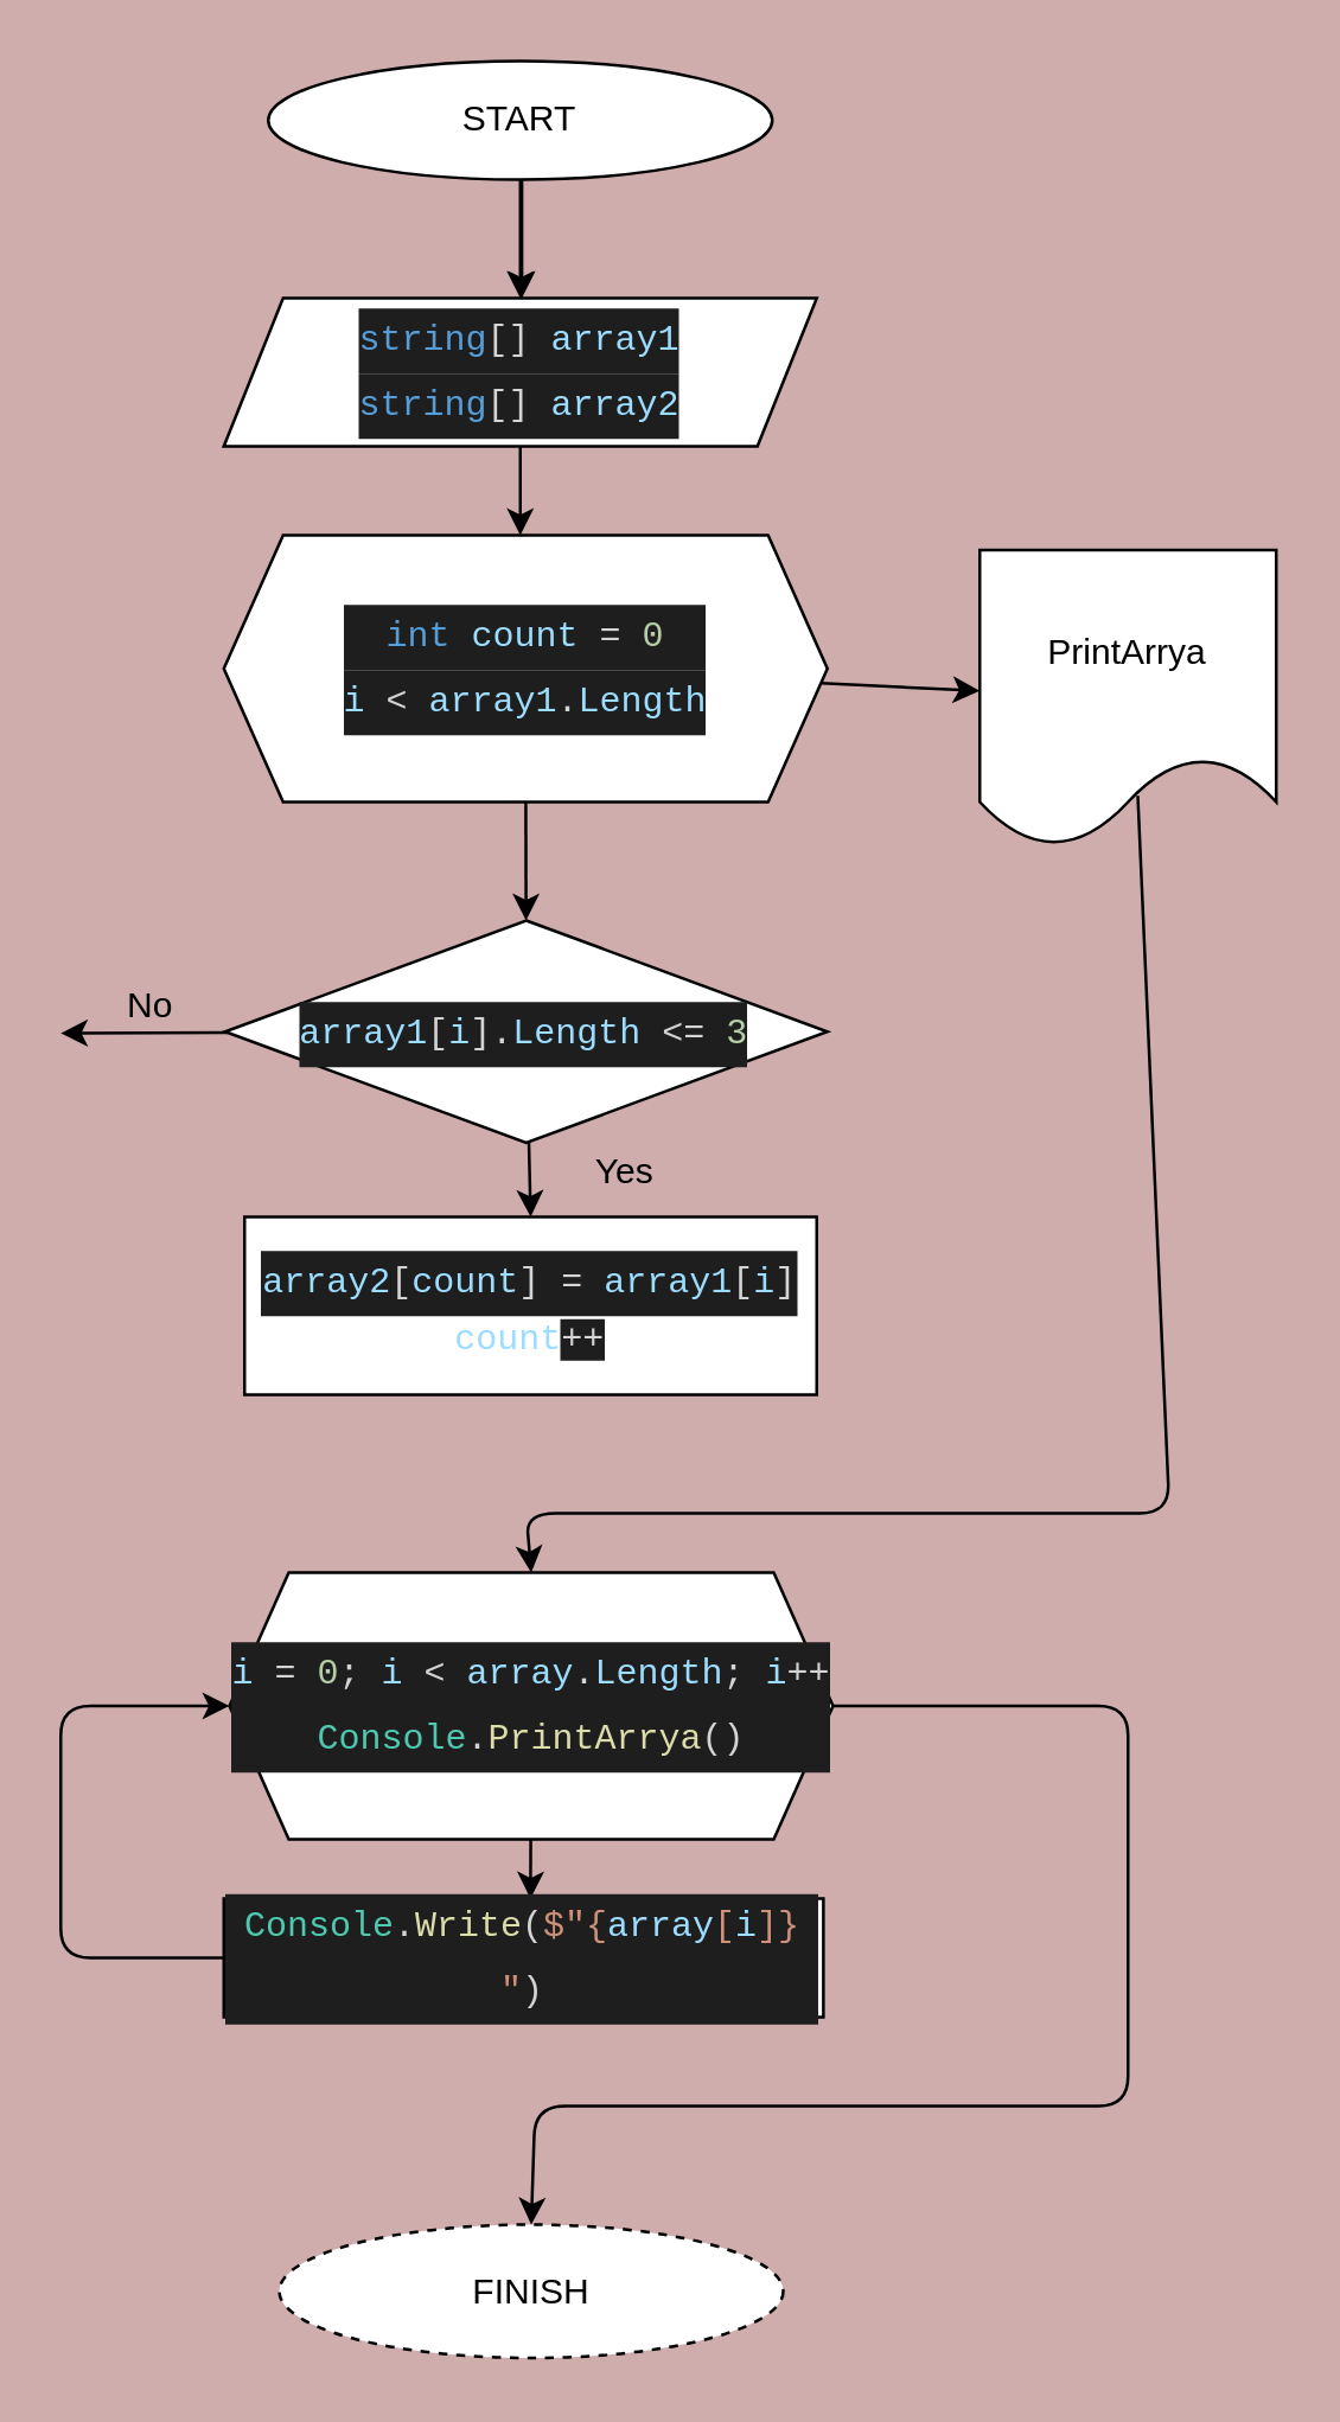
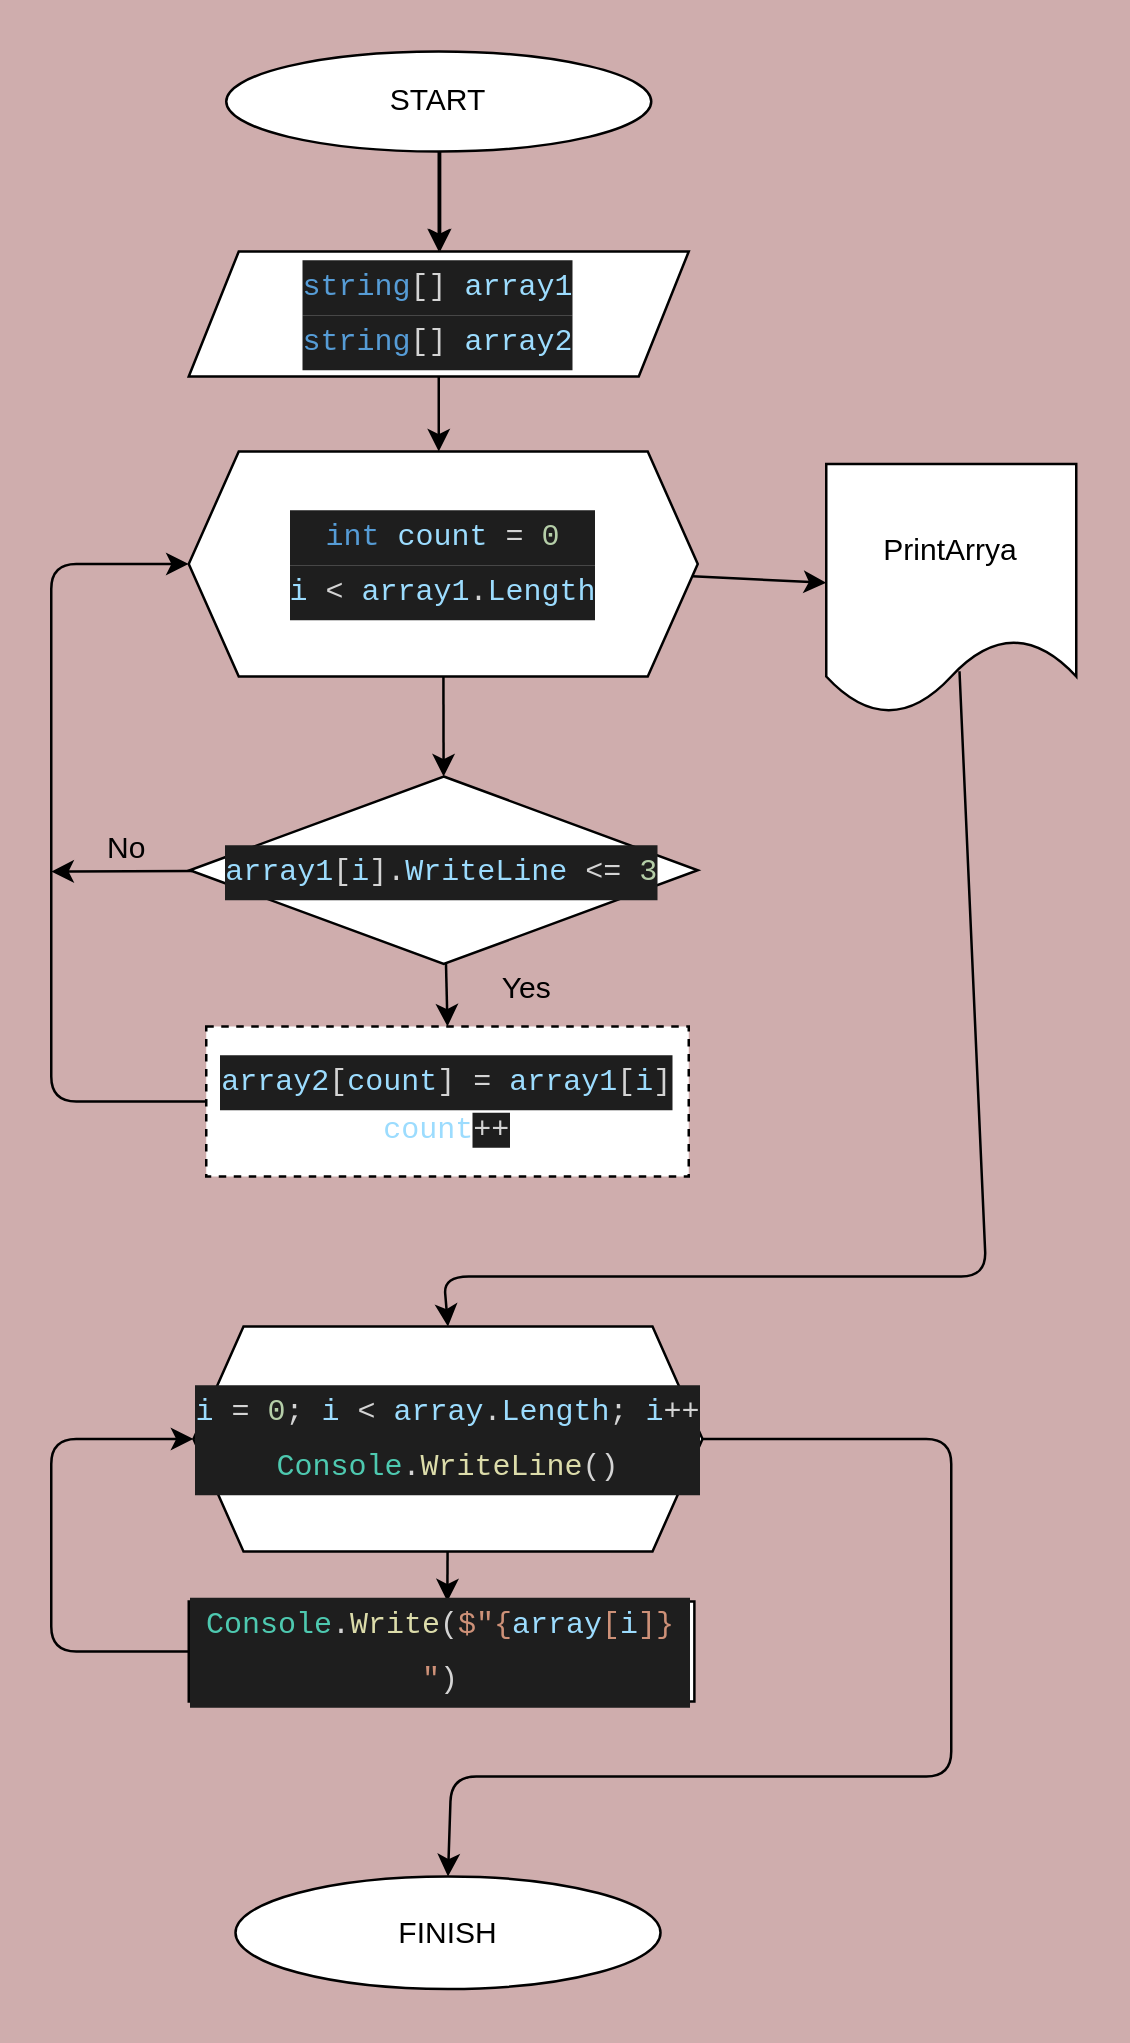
+ <mxCell id="15" value="" style="endArrow=classic;html=1;fontSize=12;entryX=0;entryY=0.5;entryDx=0;entryDy=0;exitX=0;exitY=0.5;exitDx=0;exitDy=0;strokeColor=#000000;" parent="1" source="14" target="9" edge="1"><mxGeometry width="50" height="50" relative="1" as="geometry"><mxPoint x="110" y="440" as="sourcePoint" /><mxPoint x="20" y="440" as="targetPoint" /><Array as="points"><mxPoint x="20" y="440" /><mxPoint x="20" y="225" /></Array></mxGeometry></mxCell>
- <mxCell id="13" value="&lt;div style=&quot;color: rgb(212, 212, 212); background-color: rgb(30, 30, 30); font-family: Consolas, &amp;quot;Courier New&amp;quot;, monospace; line-height: 22px;&quot;&gt;&lt;span style=&quot;color: #9cdcfe;&quot;&gt;array1&lt;/span&gt;[&lt;span style=&quot;color: #9cdcfe;&quot;&gt;i&lt;/span&gt;].&lt;span style=&quot;color: #9cdcfe;&quot;&gt;Length&lt;/span&gt; &amp;lt;= &lt;span style=&quot;color: #b5cea8;&quot;&gt;3&lt;/span&gt;&lt;/div&gt;" style="rhombus;whiteSpace=wrap;html=1;" parent="1" vertex="1"><mxGeometry x="75.4" y="310" width="203.2" height="75" as="geometry" /></mxCell>
+ <mxCell id="13" value="&lt;div style=&quot;color: rgb(212, 212, 212); background-color: rgb(30, 30, 30); font-family: Consolas, &amp;quot;Courier New&amp;quot;, monospace; line-height: 22px;&quot;&gt;&lt;span style=&quot;color: #9cdcfe;&quot;&gt;array1&lt;/span&gt;[&lt;span style=&quot;color: #9cdcfe;&quot;&gt;i&lt;/span&gt;].&lt;span style=&quot;color: #9cdcfe;&quot;&gt;WriteLine&lt;/span&gt; &amp;lt;= &lt;span style=&quot;color: #b5cea8;&quot;&gt;3&lt;/span&gt;&lt;/div&gt;" style="rhombus;whiteSpace=wrap;html=1;" parent="1" vertex="1"><mxGeometry x="75.4" y="310" width="203.2" height="75" as="geometry" /></mxCell>
- <mxCell id="14" value="&lt;div style=&quot;color: rgb(212, 212, 212); background-color: rgb(30, 30, 30); font-family: Consolas, &amp;quot;Courier New&amp;quot;, monospace; line-height: 22px;&quot;&gt;&lt;font style=&quot;font-size: 12px;&quot;&gt;&lt;span style=&quot;color: rgb(156, 220, 254);&quot;&gt;array2&lt;/span&gt;[&lt;span style=&quot;color: rgb(156, 220, 254);&quot;&gt;count&lt;/span&gt;] = &lt;span style=&quot;color: rgb(156, 220, 254);&quot;&gt;array1&lt;/span&gt;[&lt;span style=&quot;color: rgb(156, 220, 254);&quot;&gt;i&lt;/span&gt;]&lt;/font&gt;&lt;/div&gt;&lt;span style=&quot;font-family: Consolas, &amp;quot;Courier New&amp;quot;, monospace; color: rgb(156, 220, 254);&quot;&gt;count&lt;/span&gt;&lt;span style=&quot;color: rgb(212, 212, 212); font-family: Consolas, &amp;quot;Courier New&amp;quot;, monospace; background-color: rgb(30, 30, 30);&quot;&gt;++&lt;/span&gt;" style="whiteSpace=wrap;html=1;" parent="1" vertex="1"><mxGeometry x="82" y="410" width="193" height="60" as="geometry" /></mxCell>
+ <mxCell id="14" value="&lt;div style=&quot;color: rgb(212, 212, 212); background-color: rgb(30, 30, 30); font-family: Consolas, &amp;quot;Courier New&amp;quot;, monospace; line-height: 22px;&quot;&gt;&lt;font style=&quot;font-size: 12px;&quot;&gt;&lt;span style=&quot;color: rgb(156, 220, 254);&quot;&gt;array2&lt;/span&gt;[&lt;span style=&quot;color: rgb(156, 220, 254);&quot;&gt;count&lt;/span&gt;] = &lt;span style=&quot;color: rgb(156, 220, 254);&quot;&gt;array1&lt;/span&gt;[&lt;span style=&quot;color: rgb(156, 220, 254);&quot;&gt;i&lt;/span&gt;]&lt;/font&gt;&lt;/div&gt;&lt;span style=&quot;font-family: Consolas, &amp;quot;Courier New&amp;quot;, monospace; color: rgb(156, 220, 254);&quot;&gt;count&lt;/span&gt;&lt;span style=&quot;color: rgb(212, 212, 212); font-family: Consolas, &amp;quot;Courier New&amp;quot;, monospace; background-color: rgb(30, 30, 30);&quot;&gt;++&lt;/span&gt;" style="whiteSpace=wrap;html=1;dashed=1;" parent="1" vertex="1"><mxGeometry x="82" y="410" width="193" height="60" as="geometry" /></mxCell>
- <mxCell id="18" value="&lt;div style=&quot;color: rgb(212, 212, 212); background-color: rgb(30, 30, 30); font-family: Consolas, &amp;quot;Courier New&amp;quot;, monospace; line-height: 22px;&quot;&gt;&lt;div style=&quot;line-height: 22px;&quot;&gt;&lt;span style=&quot;color: #9cdcfe;&quot;&gt;i&lt;/span&gt; = &lt;span style=&quot;color: #b5cea8;&quot;&gt;0&lt;/span&gt;; &lt;span style=&quot;color: #9cdcfe;&quot;&gt;i&lt;/span&gt; &amp;lt; &lt;span style=&quot;color: #9cdcfe;&quot;&gt;array&lt;/span&gt;.&lt;span style=&quot;color: #9cdcfe;&quot;&gt;Length&lt;/span&gt;; &lt;span style=&quot;color: #9cdcfe;&quot;&gt;i&lt;/span&gt;++&lt;/div&gt;&lt;div style=&quot;line-height: 22px;&quot;&gt;&lt;div style=&quot;line-height: 22px;&quot;&gt;&lt;span style=&quot;color: #4ec9b0;&quot;&gt;Console&lt;/span&gt;.&lt;span style=&quot;color: #dcdcaa;&quot;&gt;PrintArrya&lt;/span&gt;()&lt;/div&gt;&lt;/div&gt;&lt;/div&gt;" style="shape=hexagon;perimeter=hexagonPerimeter2;whiteSpace=wrap;html=1;fixedSize=1;fontSize=12;" parent="1" vertex="1"><mxGeometry x="76.9" y="530" width="203.6" height="90" as="geometry" /></mxCell>
+ <mxCell id="18" value="&lt;div style=&quot;color: rgb(212, 212, 212); background-color: rgb(30, 30, 30); font-family: Consolas, &amp;quot;Courier New&amp;quot;, monospace; line-height: 22px;&quot;&gt;&lt;div style=&quot;line-height: 22px;&quot;&gt;&lt;span style=&quot;color: #9cdcfe;&quot;&gt;i&lt;/span&gt; = &lt;span style=&quot;color: #b5cea8;&quot;&gt;0&lt;/span&gt;; &lt;span style=&quot;color: #9cdcfe;&quot;&gt;i&lt;/span&gt; &amp;lt; &lt;span style=&quot;color: #9cdcfe;&quot;&gt;array&lt;/span&gt;.&lt;span style=&quot;color: #9cdcfe;&quot;&gt;Length&lt;/span&gt;; &lt;span style=&quot;color: #9cdcfe;&quot;&gt;i&lt;/span&gt;++&lt;/div&gt;&lt;div style=&quot;line-height: 22px;&quot;&gt;&lt;div style=&quot;line-height: 22px;&quot;&gt;&lt;span style=&quot;color: #4ec9b0;&quot;&gt;Console&lt;/span&gt;.&lt;span style=&quot;color: #dcdcaa;&quot;&gt;WriteLine&lt;/span&gt;()&lt;/div&gt;&lt;/div&gt;&lt;/div&gt;" style="shape=hexagon;perimeter=hexagonPerimeter2;whiteSpace=wrap;html=1;fixedSize=1;fontSize=12;" parent="1" vertex="1"><mxGeometry x="76.9" y="530" width="203.6" height="90" as="geometry" /></mxCell>
- <mxCell id="6" value="FINISH" style="ellipse;whiteSpace=wrap;html=1;dashed=1;" parent="1" vertex="1"><mxGeometry x="93.7" y="750" width="170" height="45" as="geometry" /></mxCell>
+ <mxCell id="6" value="FINISH" style="ellipse;whiteSpace=wrap;html=1;" parent="1" vertex="1"><mxGeometry x="93.7" y="750" width="170" height="45" as="geometry" /></mxCell>
